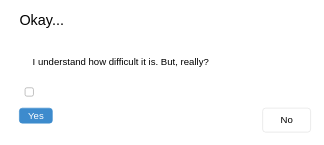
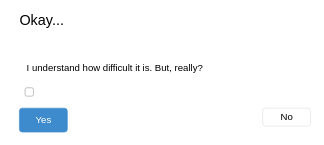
- <mxCell id="6" value="&lt;span style=&quot;font-size: 16px&quot;&gt;I understand how difficult it is. But, really?&lt;/span&gt;" style="html=1;shadow=0;dashed=0;shape=mxgraph.bootstrap.rect;strokeColor=none;fillColor=none;fontSize=24;align=left;spacingLeft=10;whiteSpace=wrap;" vertex="1" parent="1"><mxGeometry x="41.5" y="70" width="477" height="60" as="geometry" /></mxCell>
+ <mxCell id="6" value="&lt;span style=&quot;font-size: 16px&quot;&gt;I understand how difficult it is. But, really?&lt;/span&gt;" style="html=1;shadow=0;dashed=0;shape=mxgraph.bootstrap.rect;strokeColor=none;fillColor=none;fontSize=24;align=left;spacingLeft=10;whiteSpace=wrap;" vertex="1" parent="1"><mxGeometry x="31.5" y="80" width="477" height="60" as="geometry" /></mxCell>
- <mxCell id="4" value="Yes" style="html=1;shadow=0;dashed=0;shape=mxgraph.bootstrap.rrect;rSize=5;fillColor=#3D8BCD;align=center;strokeColor=#3D8BCD;fontColor=#ffffff;fontSize=16;whiteSpace=wrap;" vertex="1" parent="1"><mxGeometry x="31.5" y="180" width="55" height="25" as="geometry" /></mxCell>
+ <mxCell id="4" value="Yes" style="html=1;shadow=0;dashed=0;shape=mxgraph.bootstrap.rrect;rSize=5;fillColor=#3D8BCD;align=center;strokeColor=#3D8BCD;fontColor=#ffffff;fontSize=16;whiteSpace=wrap;" vertex="1" parent="1"><mxGeometry x="31.5" y="180" width="80" height="40" as="geometry" /></mxCell>
- <mxCell id="5" value="No" style="html=1;shadow=0;dashed=0;shape=mxgraph.bootstrap.rrect;rSize=5;strokeColor=#dddddd;fillColor=#ffffff;align=center;fontSize=16;whiteSpace=wrap;" vertex="1" parent="1"><mxGeometry x="437.5" y="180" width="80" height="40" as="geometry" /></mxCell>
+ <mxCell id="5" value="No" style="html=1;shadow=0;dashed=0;shape=mxgraph.bootstrap.rrect;rSize=5;strokeColor=#dddddd;fillColor=#ffffff;align=center;fontSize=16;whiteSpace=wrap;" vertex="1" parent="1"><mxGeometry x="437.5" y="180" width="80" height="30" as="geometry" /></mxCell>
